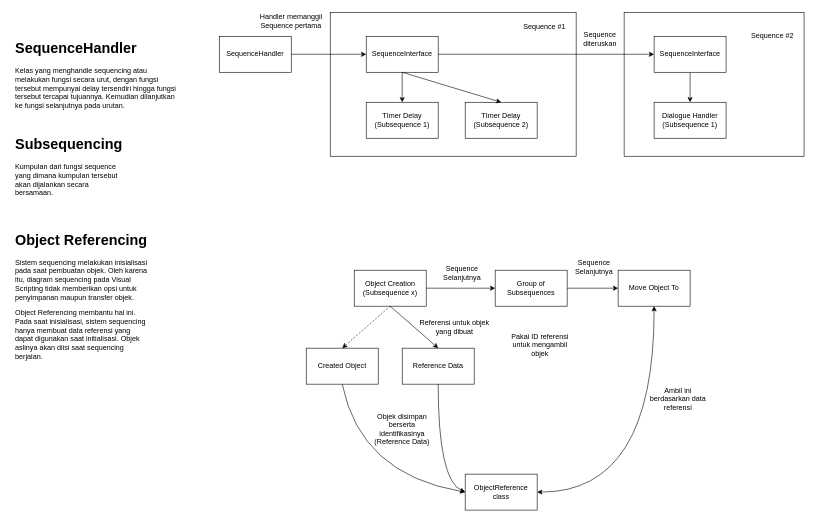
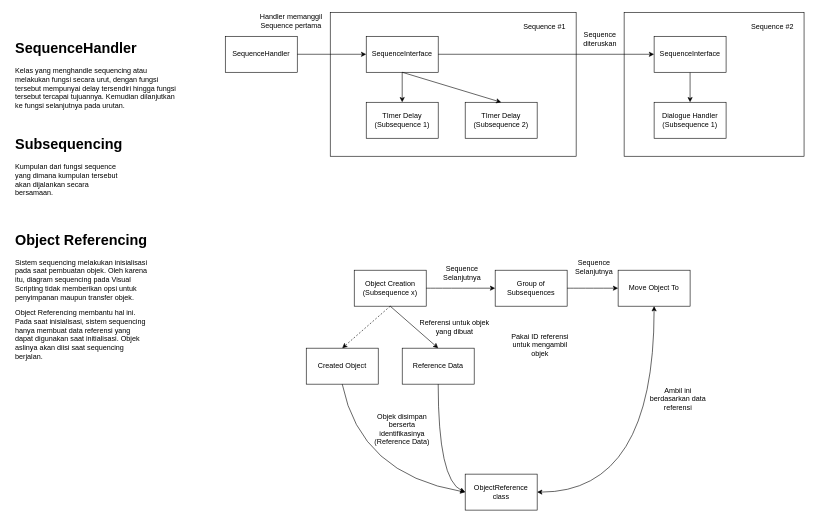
- <mxCell id="19" value="Sequence #2" style="text;html=1;strokeColor=none;fillColor=none;align=center;verticalAlign=middle;whiteSpace=wrap;rounded=0;" parent="1" vertex="1"><mxGeometry x="1250" y="45" width="75" height="30" as="geometry" /></mxCell>
+ <mxCell id="19" value="Sequence #2" style="text;html=1;strokeColor=none;fillColor=none;align=center;verticalAlign=middle;whiteSpace=wrap;rounded=0;" parent="1" vertex="1"><mxGeometry x="1250" y="30" width="75" height="30" as="geometry" /></mxCell>
- <mxCell id="5" value="SequenceHandler" style="rounded=0;whiteSpace=wrap;html=1;" parent="1" vertex="1"><mxGeometry x="365" y="60" width="120" height="60" as="geometry" /></mxCell>
+ <mxCell id="5" value="SequenceHandler" style="rounded=0;whiteSpace=wrap;html=1;" parent="1" vertex="1"><mxGeometry x="375" y="60" width="120" height="60" as="geometry" /></mxCell>
